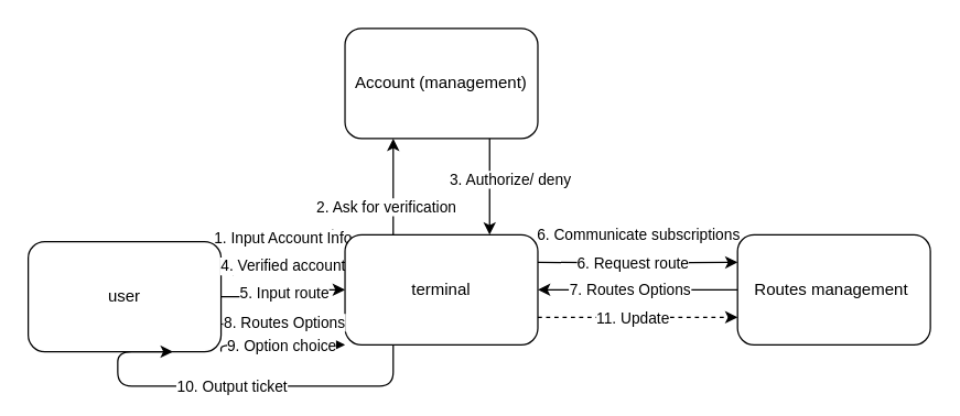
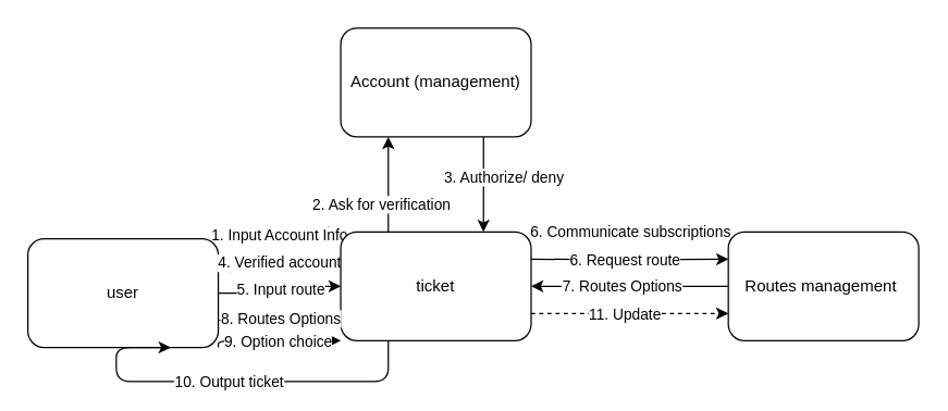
- <mxCell id="7" value="terminal" style="rounded=1;whiteSpace=wrap;html=1;" parent="1" vertex="1"><mxGeometry x="250" y="170" width="140" height="80" as="geometry" /></mxCell>
+ <mxCell id="7" value="ticket" style="rounded=1;whiteSpace=wrap;html=1;" parent="1" vertex="1"><mxGeometry x="250" y="170" width="140" height="80" as="geometry" /></mxCell>
